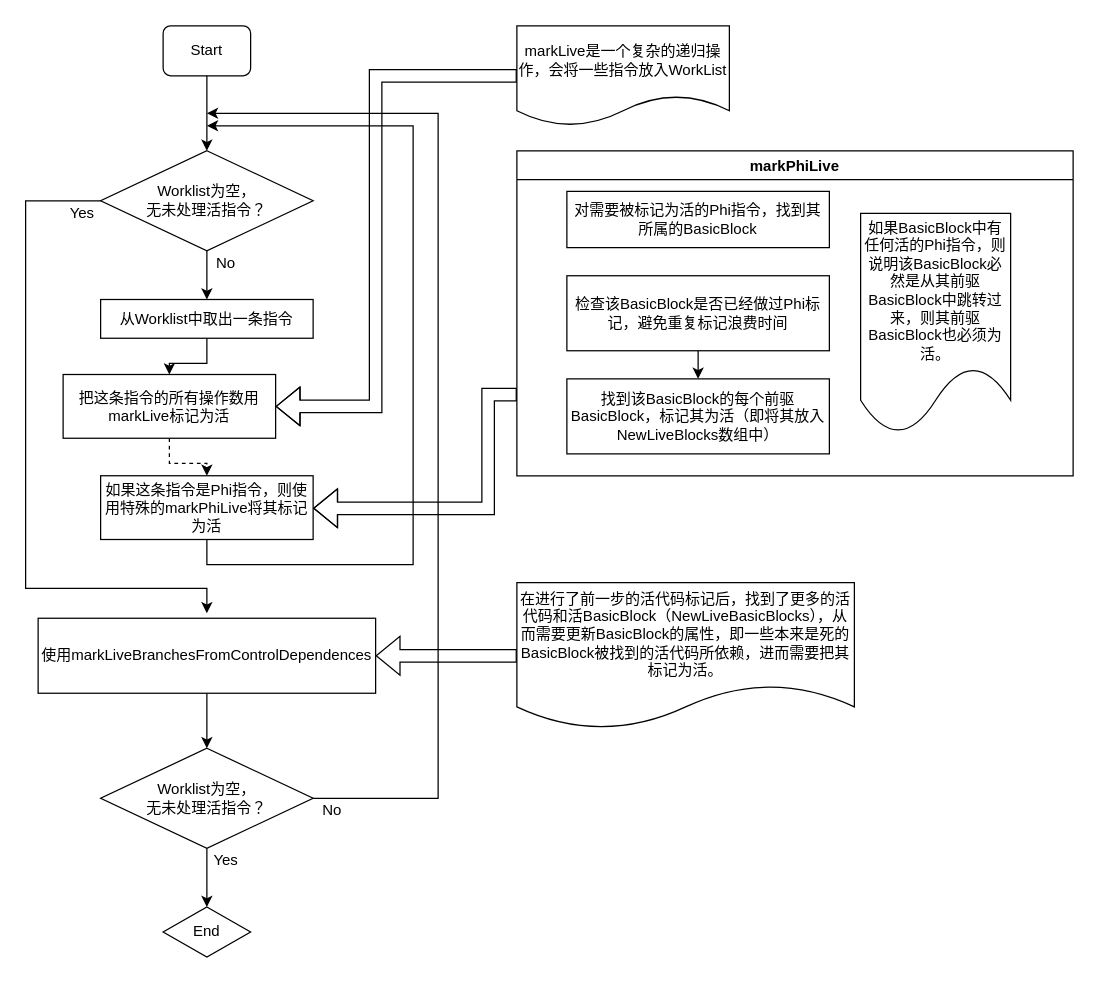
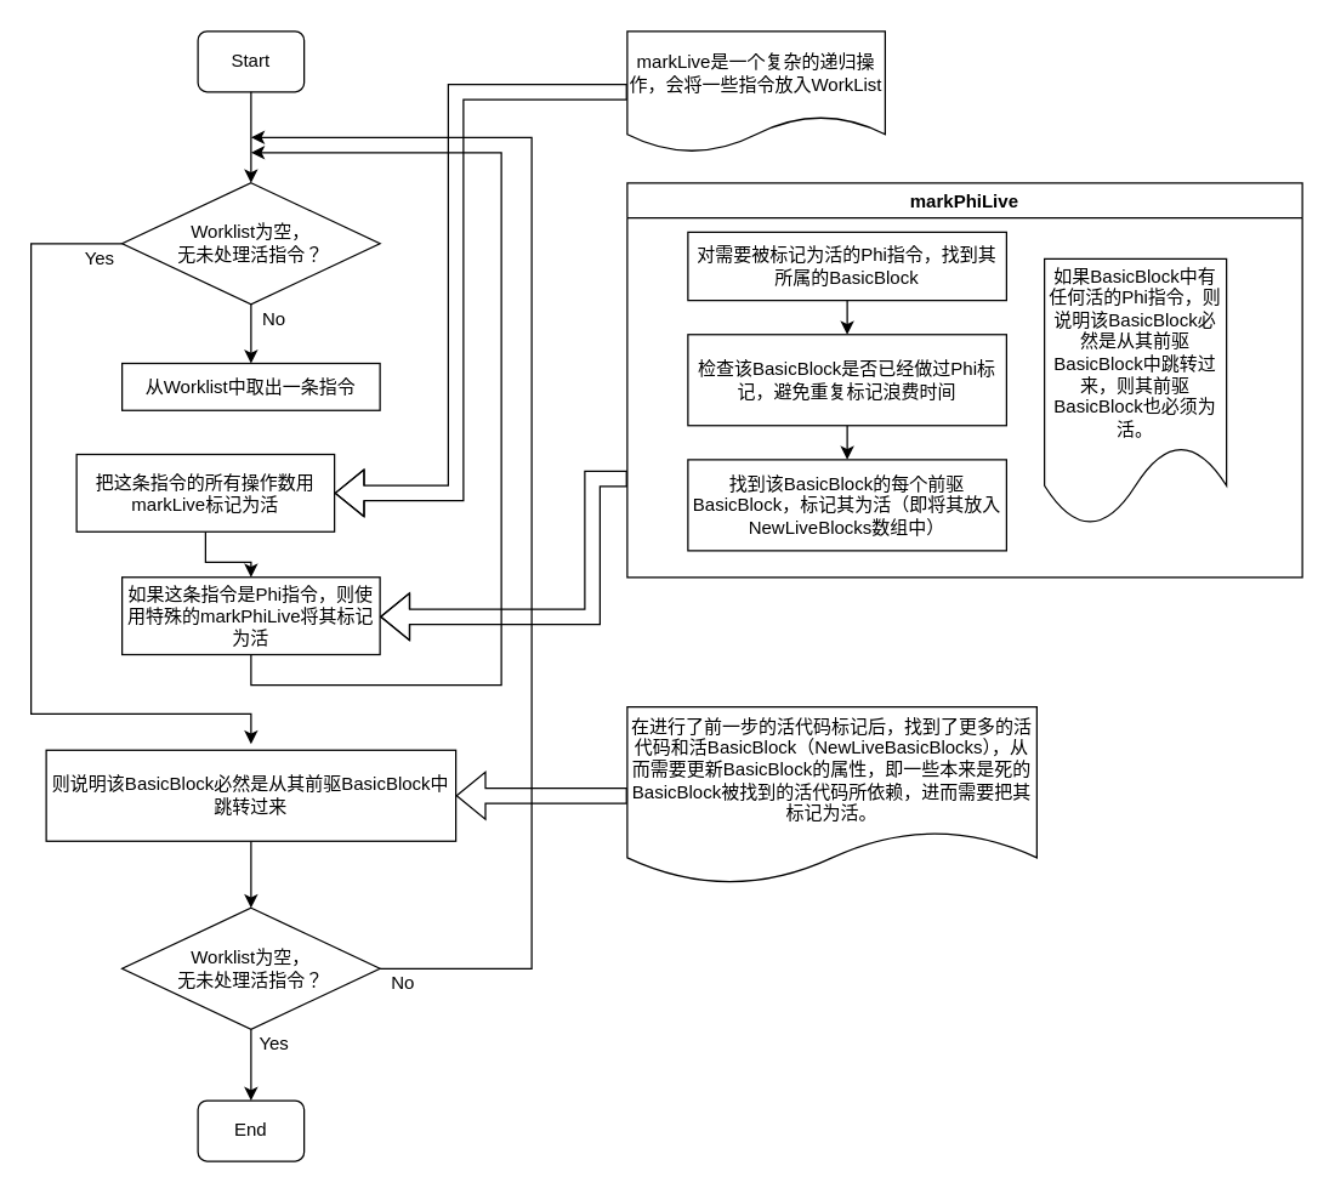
+ <mxCell id="31" value="" style="edgeStyle=orthogonalEdgeStyle;rounded=0;orthogonalLoop=1;jettySize=auto;html=1;" edge="1" parent="30" source="32" target="34"><mxGeometry relative="1" as="geometry" /></mxCell>
- <mxCell id="14" value="" style="edgeStyle=orthogonalEdgeStyle;rounded=0;orthogonalLoop=1;jettySize=auto;html=1;" edge="1" parent="1" source="15" target="17"><mxGeometry relative="1" as="geometry" /></mxCell>
- <mxCell id="16" value="" style="edgeStyle=orthogonalEdgeStyle;rounded=0;orthogonalLoop=1;jettySize=auto;html=1;dashed=1;" edge="1" parent="1" source="17" target="19"><mxGeometry relative="1" as="geometry" /></mxCell>
+ <mxCell id="16" value="" style="edgeStyle=orthogonalEdgeStyle;rounded=0;orthogonalLoop=1;jettySize=auto;html=1;" edge="1" parent="1" source="17" target="19"><mxGeometry relative="1" as="geometry" /></mxCell>
- <mxCell id="23" value="使用markLiveBranchesFromControlDependences" style="rounded=0;whiteSpace=wrap;html=1;" vertex="1" parent="1"><mxGeometry x="30" y="494" width="270" height="60" as="geometry" /></mxCell>
+ <mxCell id="23" value="则说明该BasicBlock必然是从其前驱BasicBlock中跳转过来" style="rounded=0;whiteSpace=wrap;html=1;" vertex="1" parent="1"><mxGeometry x="30" y="494" width="270" height="60" as="geometry" /></mxCell>
- <mxCell id="3" value="End" style="rhombus;whiteSpace=wrap;html=1;" parent="1" vertex="1"><mxGeometry x="130" y="725" width="70" height="40" as="geometry" /></mxCell>
+ <mxCell id="3" value="End" style="rounded=1;whiteSpace=wrap;html=1;" parent="1" vertex="1"><mxGeometry x="130" y="725" width="70" height="40" as="geometry" /></mxCell>
